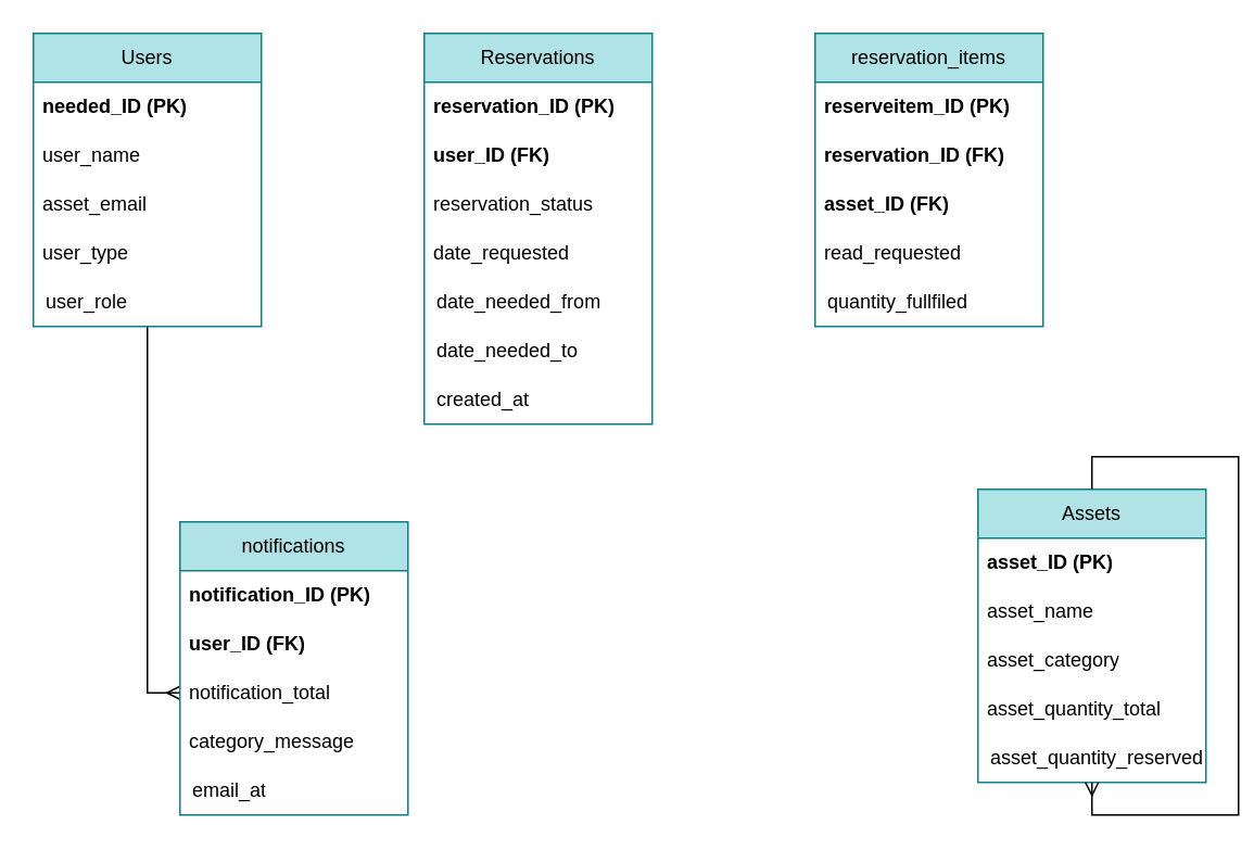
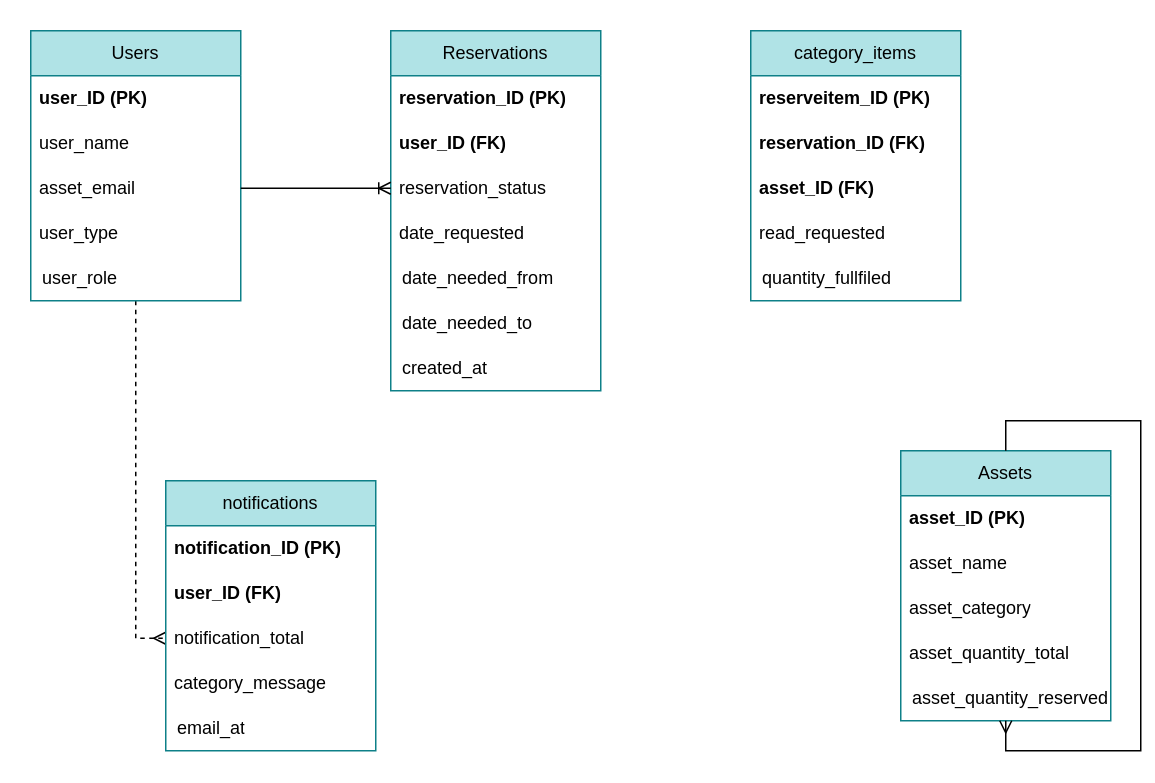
- <mxCell id="18" value="reservation_items" style="swimlane;fontStyle=0;childLayout=stackLayout;horizontal=1;startSize=30;horizontalStack=0;resizeParent=1;resizeParentMax=0;resizeLast=0;collapsible=1;marginBottom=0;whiteSpace=wrap;html=1;fillColor=#b0e3e6;strokeColor=#0e8088;" vertex="1" parent="1"><mxGeometry x="500" y="20" width="140" height="180" as="geometry"><mxRectangle x="170" y="-310" width="60" height="30" as="alternateBounds" /></mxGeometry></mxCell>
+ <mxCell id="18" value="category_items" style="swimlane;fontStyle=0;childLayout=stackLayout;horizontal=1;startSize=30;horizontalStack=0;resizeParent=1;resizeParentMax=0;resizeLast=0;collapsible=1;marginBottom=0;whiteSpace=wrap;html=1;fillColor=#b0e3e6;strokeColor=#0e8088;" vertex="1" parent="1"><mxGeometry x="500" y="20" width="140" height="180" as="geometry"><mxRectangle x="170" y="-310" width="60" height="30" as="alternateBounds" /></mxGeometry></mxCell>
- <mxCell id="13" value="&lt;b&gt;needed_ID (PK)&lt;/b&gt;" style="text;strokeColor=none;fillColor=none;align=left;verticalAlign=middle;spacingLeft=4;spacingRight=4;overflow=hidden;points=[[0,0.5],[1,0.5]];portConstraint=eastwest;rotatable=0;whiteSpace=wrap;html=1;" vertex="1" parent="12"><mxGeometry y="30" width="140" height="30" as="geometry" /></mxCell>
+ <mxCell id="13" value="&lt;b&gt;user_ID (PK)&lt;/b&gt;" style="text;strokeColor=none;fillColor=none;align=left;verticalAlign=middle;spacingLeft=4;spacingRight=4;overflow=hidden;points=[[0,0.5],[1,0.5]];portConstraint=eastwest;rotatable=0;whiteSpace=wrap;html=1;" vertex="1" parent="12"><mxGeometry y="30" width="140" height="30" as="geometry" /></mxCell>
+ <mxCell id="40" style="edgeStyle=orthogonalEdgeStyle;rounded=0;orthogonalLoop=1;jettySize=auto;html=1;exitX=1;exitY=0.5;exitDx=0;exitDy=0;entryX=0;entryY=0.5;entryDx=0;entryDy=0;endArrow=ERoneToMany;endFill=0;" edge="1" parent="1" source="15" target="33"><mxGeometry relative="1" as="geometry" /></mxCell>
- <mxCell id="11" style="edgeStyle=orthogonalEdgeStyle;rounded=0;orthogonalLoop=1;jettySize=auto;html=1;entryX=0;entryY=0.5;entryDx=0;entryDy=0;endArrow=ERmany;endFill=0;" edge="1" parent="1" source="12" target="27"><mxGeometry relative="1" as="geometry" /></mxCell>
+ <mxCell id="11" style="edgeStyle=orthogonalEdgeStyle;rounded=0;orthogonalLoop=1;jettySize=auto;html=1;entryX=0;entryY=0.5;entryDx=0;entryDy=0;endArrow=ERmany;endFill=0;dashed=1;" edge="1" parent="1" source="12" target="27"><mxGeometry relative="1" as="geometry" /></mxCell>
